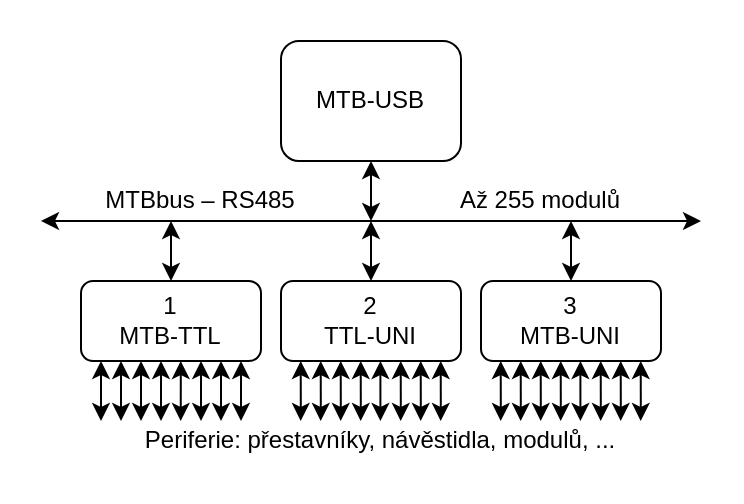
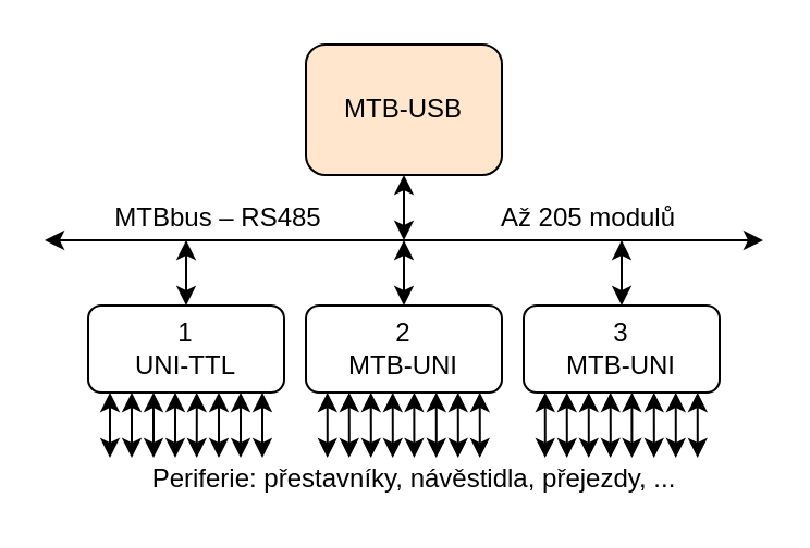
- <mxCell id="3" value="MTB-USB" style="rounded=1;whiteSpace=wrap;html=1;" vertex="1" parent="1"><mxGeometry x="140" y="20" width="90" height="60" as="geometry" /></mxCell>
+ <mxCell id="3" value="MTB-USB" style="rounded=1;whiteSpace=wrap;html=1;fillColor=#ffe6cc;" vertex="1" parent="1"><mxGeometry x="140" y="20" width="90" height="60" as="geometry" /></mxCell>
- <mxCell id="37" value="Až 255 modulů" style="text;html=1;strokeColor=none;fillColor=none;align=center;verticalAlign=middle;whiteSpace=wrap;rounded=0;" vertex="1" parent="1"><mxGeometry x="210" y="90" width="120" height="20" as="geometry" /></mxCell>
+ <mxCell id="37" value="Až 205 modulů" style="text;html=1;strokeColor=none;fillColor=none;align=center;verticalAlign=middle;whiteSpace=wrap;rounded=0;" vertex="1" parent="1"><mxGeometry x="210" y="90" width="120" height="20" as="geometry" /></mxCell>
- <mxCell id="9" value="&lt;div&gt;1&lt;br&gt;MTB-TTL&lt;/div&gt;" style="rounded=1;whiteSpace=wrap;html=1;" vertex="1" parent="1"><mxGeometry x="40" y="140" width="90" height="40" as="geometry" /></mxCell>
+ <mxCell id="9" value="&lt;div&gt;1&lt;br&gt;UNI-TTL&lt;/div&gt;" style="rounded=1;whiteSpace=wrap;html=1;" vertex="1" parent="1"><mxGeometry x="40" y="140" width="90" height="40" as="geometry" /></mxCell>
- <mxCell id="5" value="&lt;div&gt;2&lt;br&gt;TTL-UNI&lt;/div&gt;" style="rounded=1;whiteSpace=wrap;html=1;" vertex="1" parent="1"><mxGeometry x="140" y="140" width="90" height="40" as="geometry" /></mxCell>
+ <mxCell id="5" value="&lt;div&gt;2&lt;br&gt;MTB-UNI&lt;/div&gt;" style="rounded=1;whiteSpace=wrap;html=1;" vertex="1" parent="1"><mxGeometry x="140" y="140" width="90" height="40" as="geometry" /></mxCell>
- <mxCell id="36" value="&lt;div align=&quot;center&quot;&gt;Periferie: přestavníky, návěstidla, modulů, ...&lt;/div&gt;" style="text;html=1;strokeColor=none;fillColor=none;align=center;verticalAlign=middle;whiteSpace=wrap;rounded=0;" vertex="1" parent="1"><mxGeometry x="50" y="210" width="280" height="20" as="geometry" /></mxCell>
+ <mxCell id="36" value="&lt;div align=&quot;center&quot;&gt;Periferie: přestavníky, návěstidla, přejezdy, ...&lt;/div&gt;" style="text;html=1;strokeColor=none;fillColor=none;align=center;verticalAlign=middle;whiteSpace=wrap;rounded=0;" vertex="1" parent="1"><mxGeometry x="50" y="210" width="280" height="20" as="geometry" /></mxCell>
